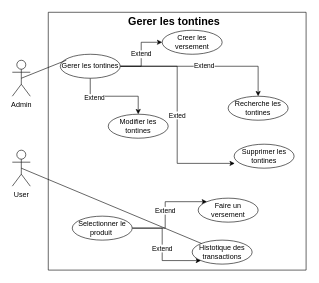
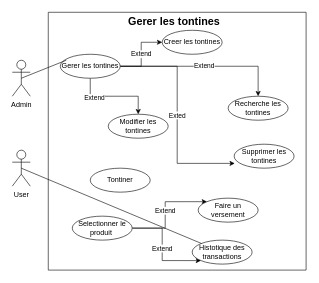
- <mxCell id="9" value="Creer les versement" style="ellipse;whiteSpace=wrap;html=1;" vertex="1" parent="2"><mxGeometry x="190" y="30" width="100" height="40" as="geometry" /></mxCell>
+ <mxCell id="9" value="Creer les tontines" style="ellipse;whiteSpace=wrap;html=1;" vertex="1" parent="2"><mxGeometry x="190" y="30" width="100" height="40" as="geometry" /></mxCell>
+ <mxCell id="15" value="Tontiner" style="ellipse;whiteSpace=wrap;html=1;" vertex="1" parent="2"><mxGeometry x="70" y="260" width="100" height="40" as="geometry" /></mxCell>
